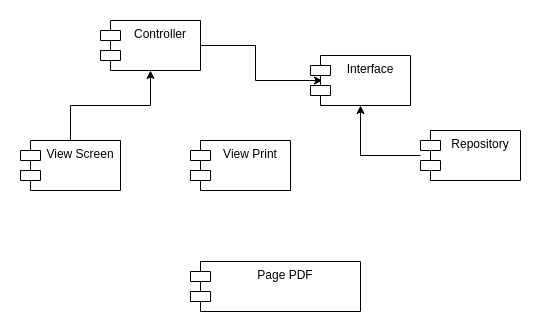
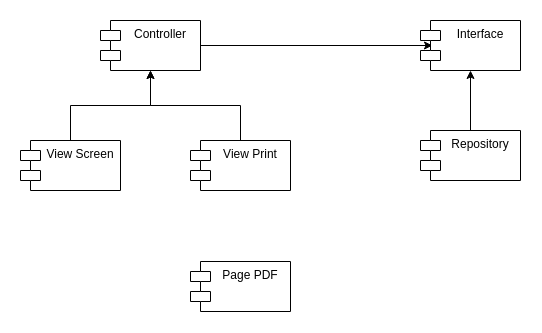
- <mxCell id="4" value="Interface" style="shape=module;align=left;spacingLeft=20;align=center;verticalAlign=top;" vertex="1" parent="1"><mxGeometry x="310" y="55" width="100" height="50" as="geometry" /></mxCell>
+ <mxCell id="4" value="Interface" style="shape=module;align=left;spacingLeft=20;align=center;verticalAlign=top;" vertex="1" parent="1"><mxGeometry x="420" y="20" width="100" height="50" as="geometry" /></mxCell>
+ <mxCell id="9" style="edgeStyle=orthogonalEdgeStyle;rounded=0;orthogonalLoop=1;jettySize=auto;html=1;entryX=0.5;entryY=1;entryDx=0;entryDy=0;" edge="1" parent="1" source="10" target="3"><mxGeometry relative="1" as="geometry" /></mxCell>
- <mxCell id="11" value="Page PDF" style="shape=module;align=left;spacingLeft=20;align=center;verticalAlign=top;" vertex="1" parent="1"><mxGeometry x="190" y="261" width="170" height="50" as="geometry" /></mxCell>
+ <mxCell id="11" value="Page PDF" style="shape=module;align=left;spacingLeft=20;align=center;verticalAlign=top;" vertex="1" parent="1"><mxGeometry x="190" y="261" width="100" height="50" as="geometry" /></mxCell>
